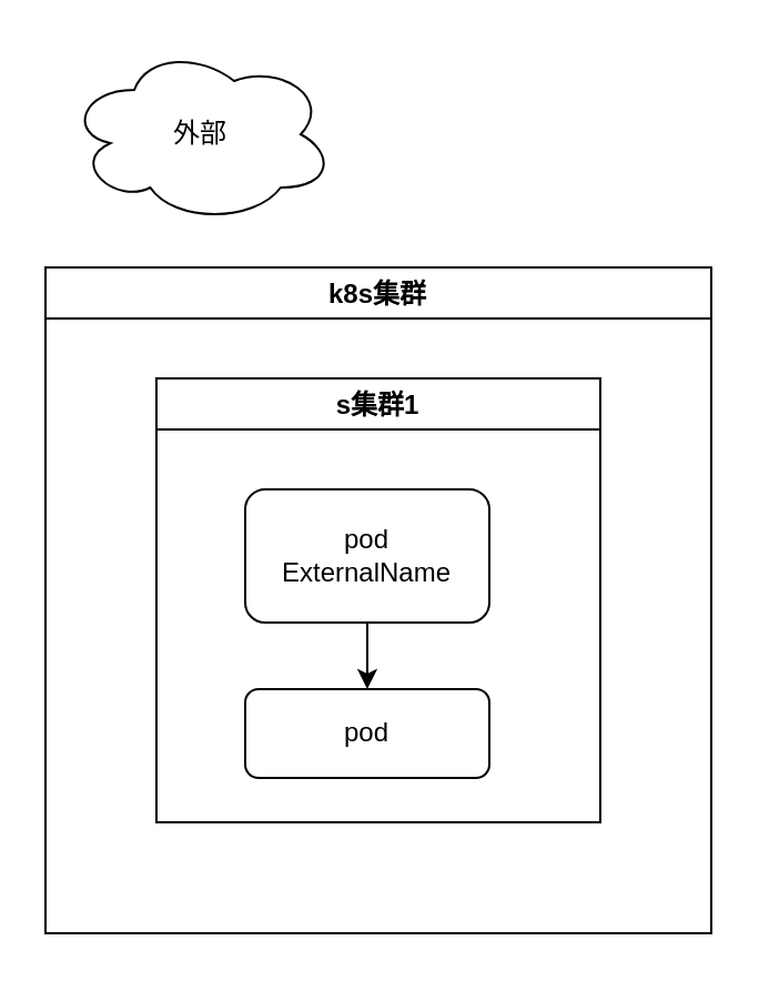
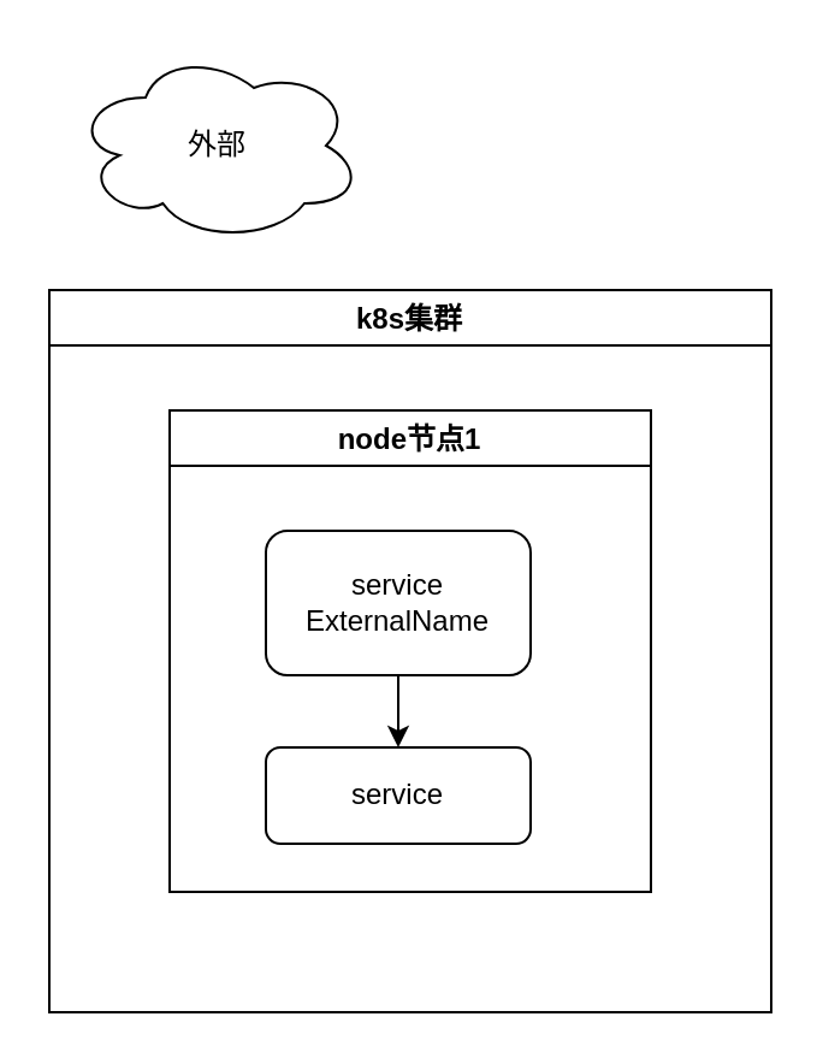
- <mxCell id="3" value="s集群1" style="swimlane;" vertex="1" parent="1"><mxGeometry x="70" y="170" width="200" height="200" as="geometry" /></mxCell>
+ <mxCell id="3" value="node节点1" style="swimlane;" vertex="1" parent="1"><mxGeometry x="70" y="170" width="200" height="200" as="geometry" /></mxCell>
- <mxCell id="5" value="pod&lt;br&gt;ExternalName" style="rounded=1;whiteSpace=wrap;html=1;" vertex="1" parent="3"><mxGeometry x="40" y="50" width="110" height="60" as="geometry" /></mxCell>
+ <mxCell id="5" value="service&lt;br&gt;ExternalName" style="rounded=1;whiteSpace=wrap;html=1;" vertex="1" parent="3"><mxGeometry x="40" y="50" width="110" height="60" as="geometry" /></mxCell>
- <mxCell id="4" value="pod" style="rounded=1;whiteSpace=wrap;html=1;" vertex="1" parent="3"><mxGeometry x="40" y="140" width="110" height="40" as="geometry" /></mxCell>
+ <mxCell id="4" value="service" style="rounded=1;whiteSpace=wrap;html=1;" vertex="1" parent="3"><mxGeometry x="40" y="140" width="110" height="40" as="geometry" /></mxCell>
